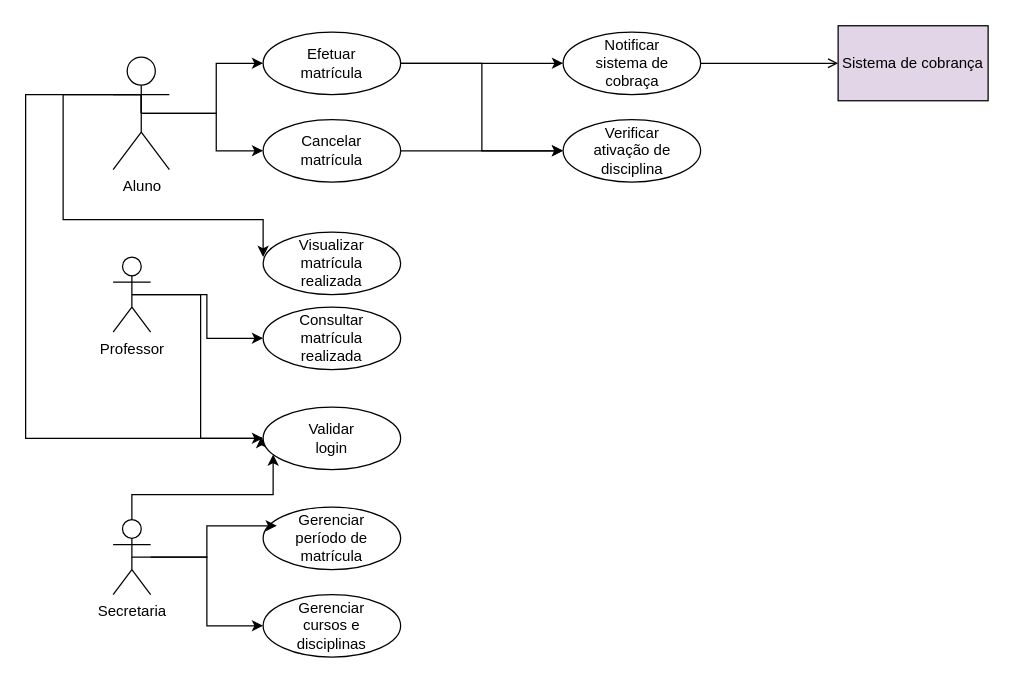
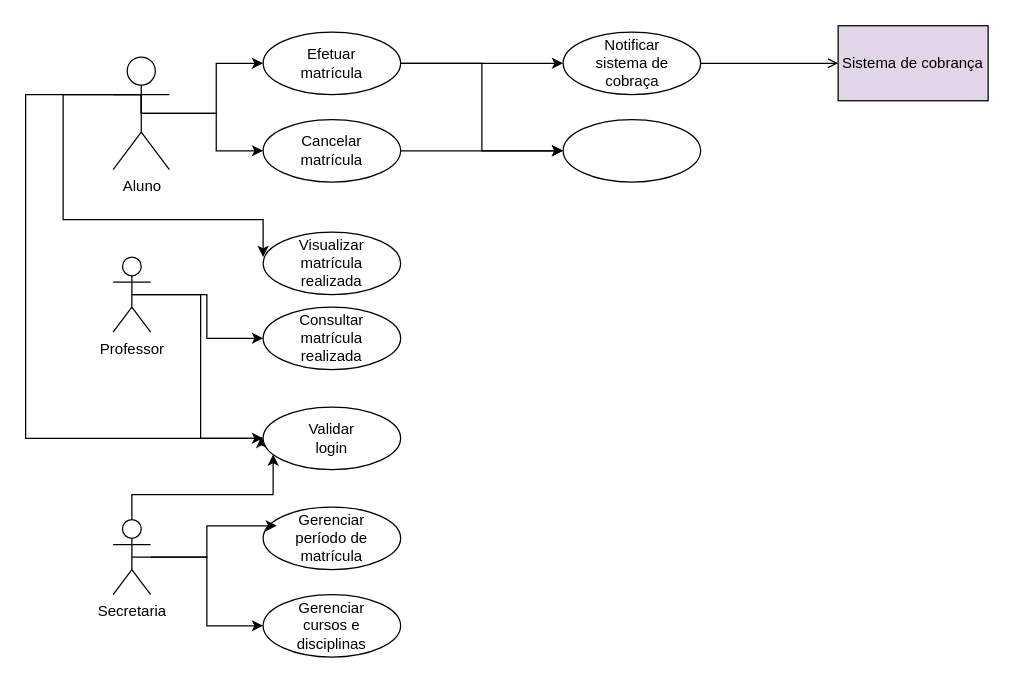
- <mxCell id="33" value="Verificar ativação de disciplina" style="text;html=1;align=center;verticalAlign=middle;whiteSpace=wrap;rounded=0;" vertex="1" parent="1"><mxGeometry x="462.5" y="105" width="85" height="30" as="geometry" /></mxCell>
